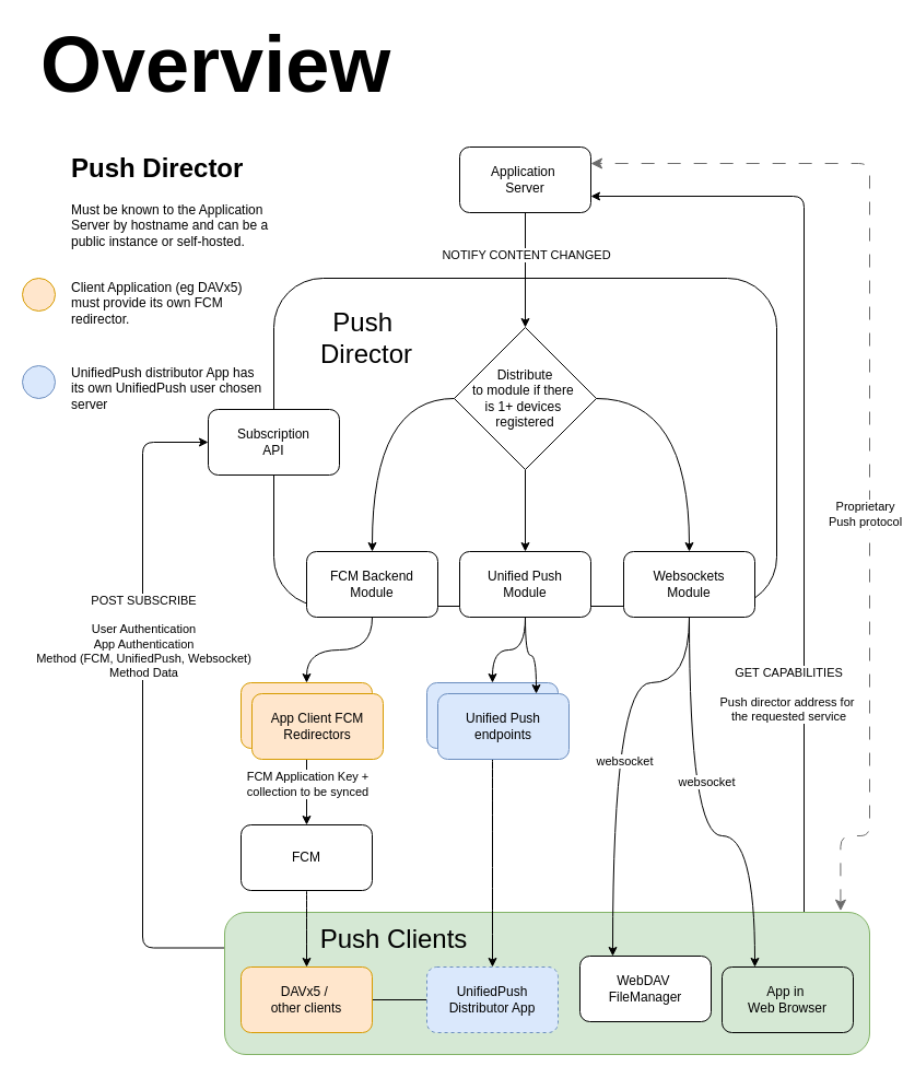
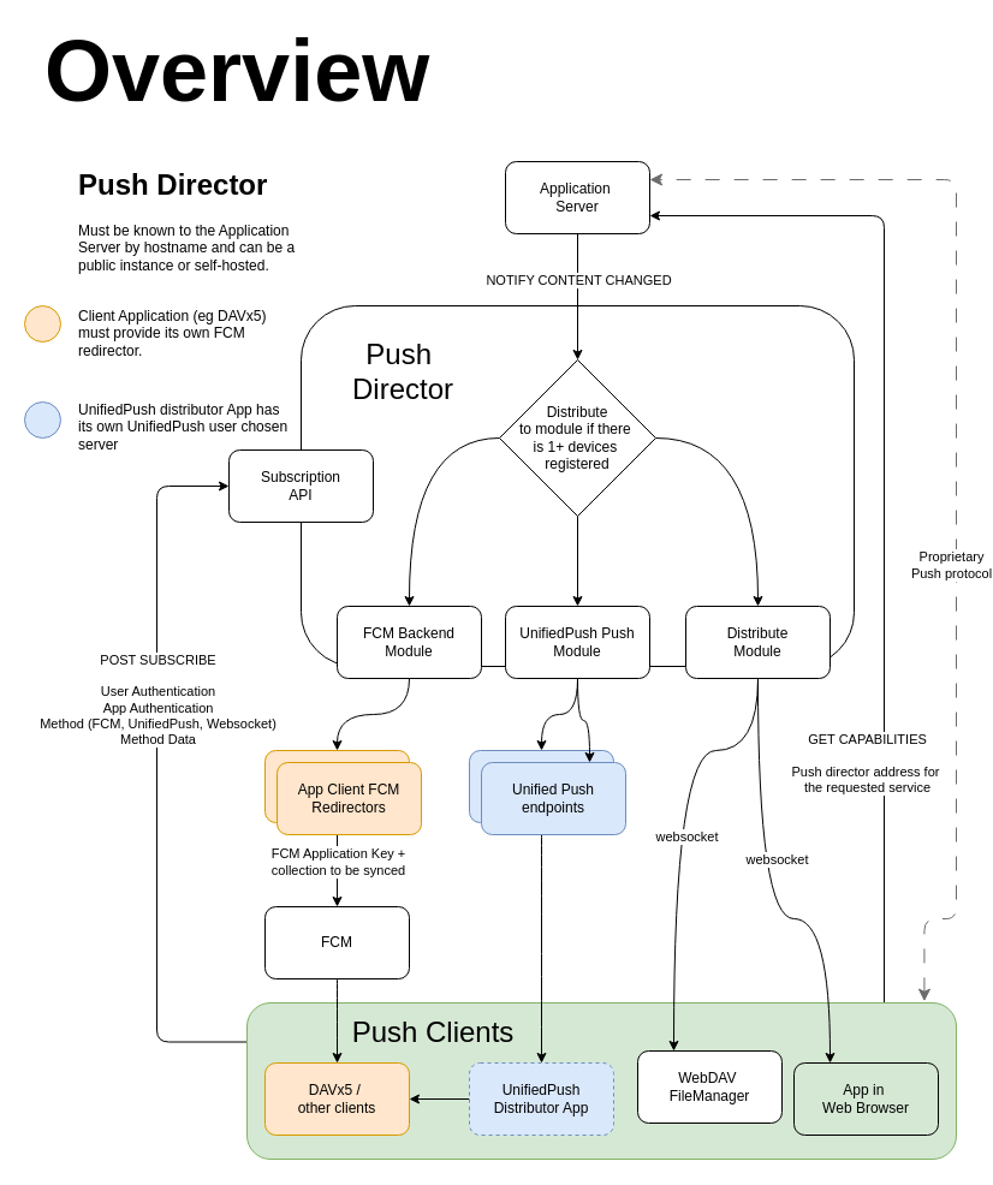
- <mxCell id="19" value="&lt;div&gt;Unified Push&lt;/div&gt;&lt;div&gt;Module&lt;/div&gt;" style="rounded=1;whiteSpace=wrap;html=1;" parent="1" vertex="1"><mxGeometry x="420" y="500" width="120" height="60" as="geometry" /></mxCell>
+ <mxCell id="19" value="&lt;div&gt;UnifiedPush Push&lt;/div&gt;&lt;div&gt;Module&lt;/div&gt;" style="rounded=1;whiteSpace=wrap;html=1;" parent="1" vertex="1"><mxGeometry x="420" y="500" width="120" height="60" as="geometry" /></mxCell>
- <mxCell id="20" value="&lt;div&gt;Websockets&lt;/div&gt;&lt;div&gt;Module&lt;/div&gt;" style="rounded=1;whiteSpace=wrap;html=1;" parent="1" vertex="1"><mxGeometry x="570" y="500" width="120" height="60" as="geometry" /></mxCell>
+ <mxCell id="20" value="&lt;div&gt;Distribute&lt;/div&gt;&lt;div&gt;Module&lt;/div&gt;" style="rounded=1;whiteSpace=wrap;html=1;" parent="1" vertex="1"><mxGeometry x="570" y="500" width="120" height="60" as="geometry" /></mxCell>
- <mxCell id="29" style="edgeStyle=orthogonalEdgeStyle;rounded=0;orthogonalLoop=1;jettySize=auto;html=1;exitX=0;exitY=0.5;exitDx=0;exitDy=0;entryX=1;entryY=0.5;entryDx=0;entryDy=0;endArrow=none;" parent="1" source="30" target="31" edge="1"><mxGeometry relative="1" as="geometry" /></mxCell>
+ <mxCell id="29" style="edgeStyle=orthogonalEdgeStyle;rounded=0;orthogonalLoop=1;jettySize=auto;html=1;exitX=0;exitY=0.5;exitDx=0;exitDy=0;entryX=1;entryY=0.5;entryDx=0;entryDy=0;" parent="1" source="30" target="31" edge="1"><mxGeometry relative="1" as="geometry" /></mxCell>
